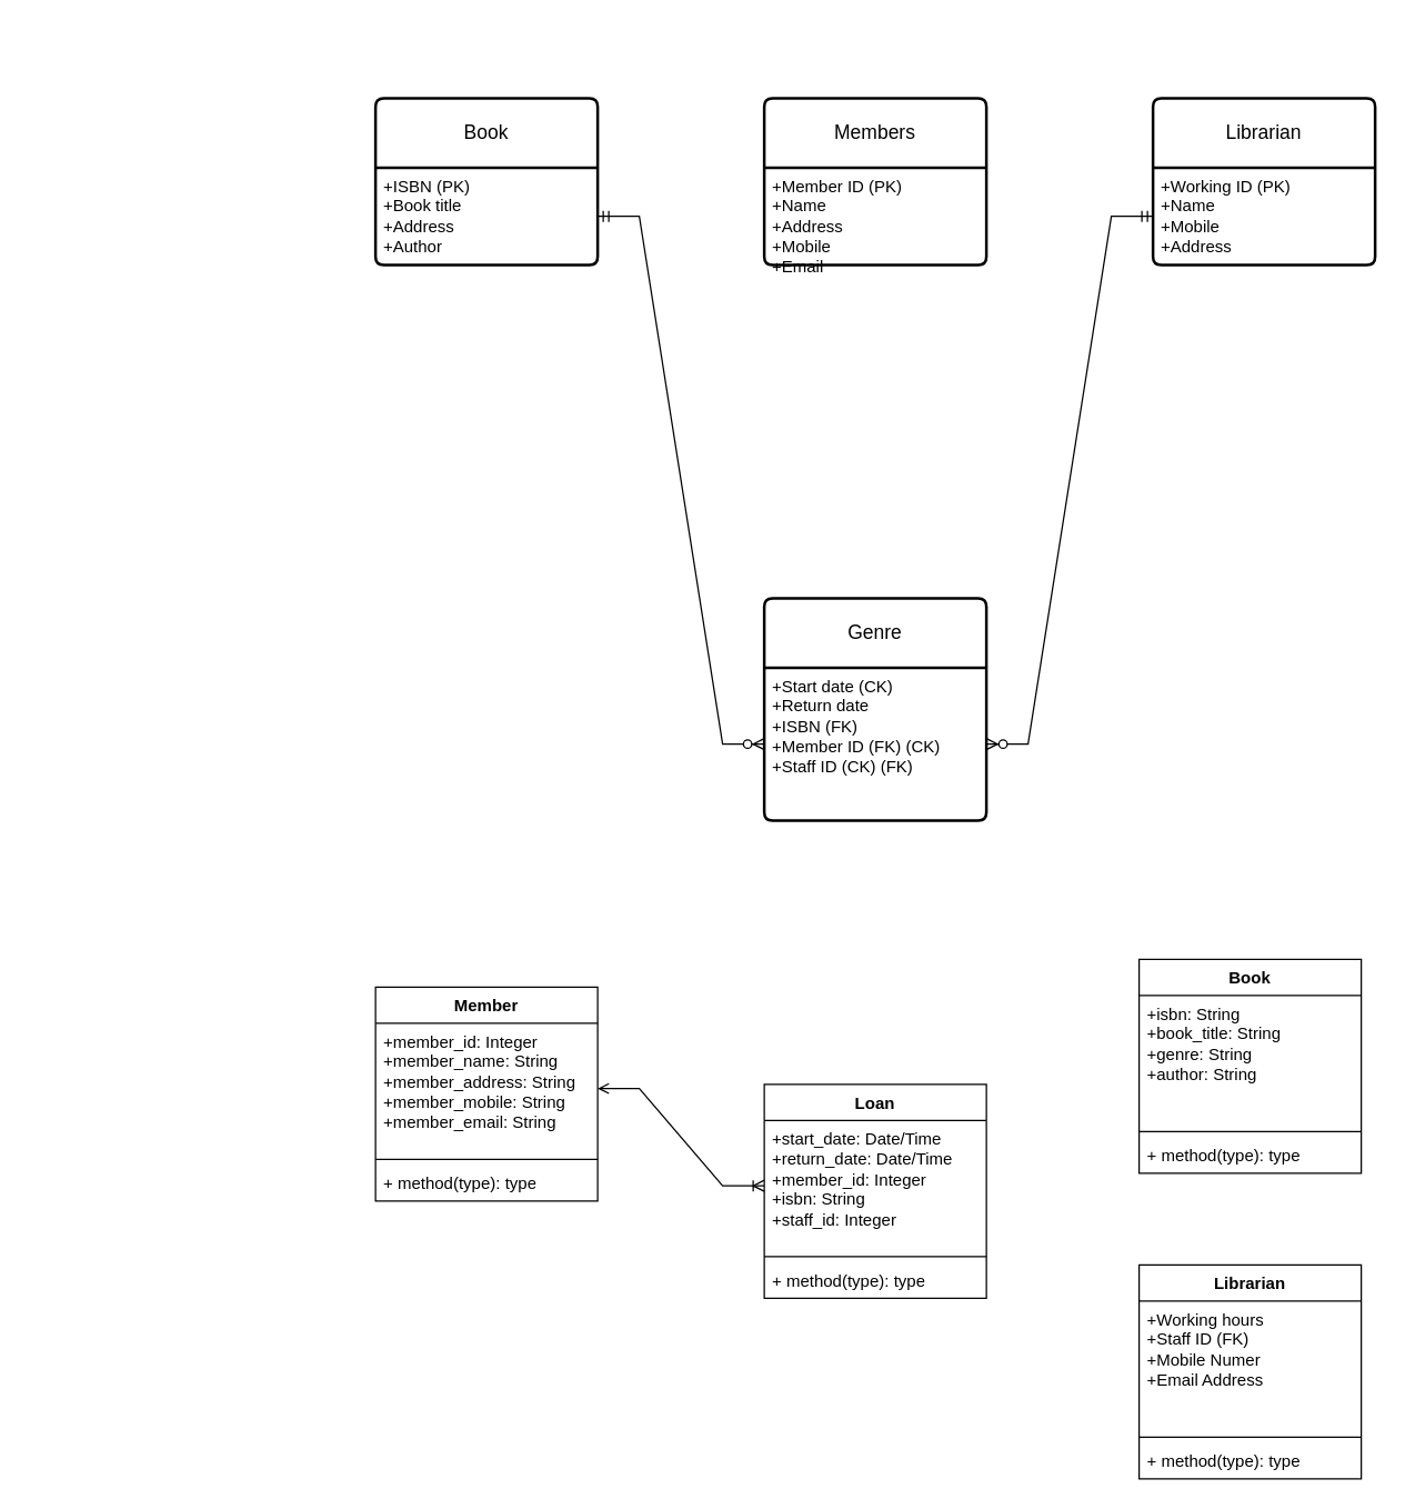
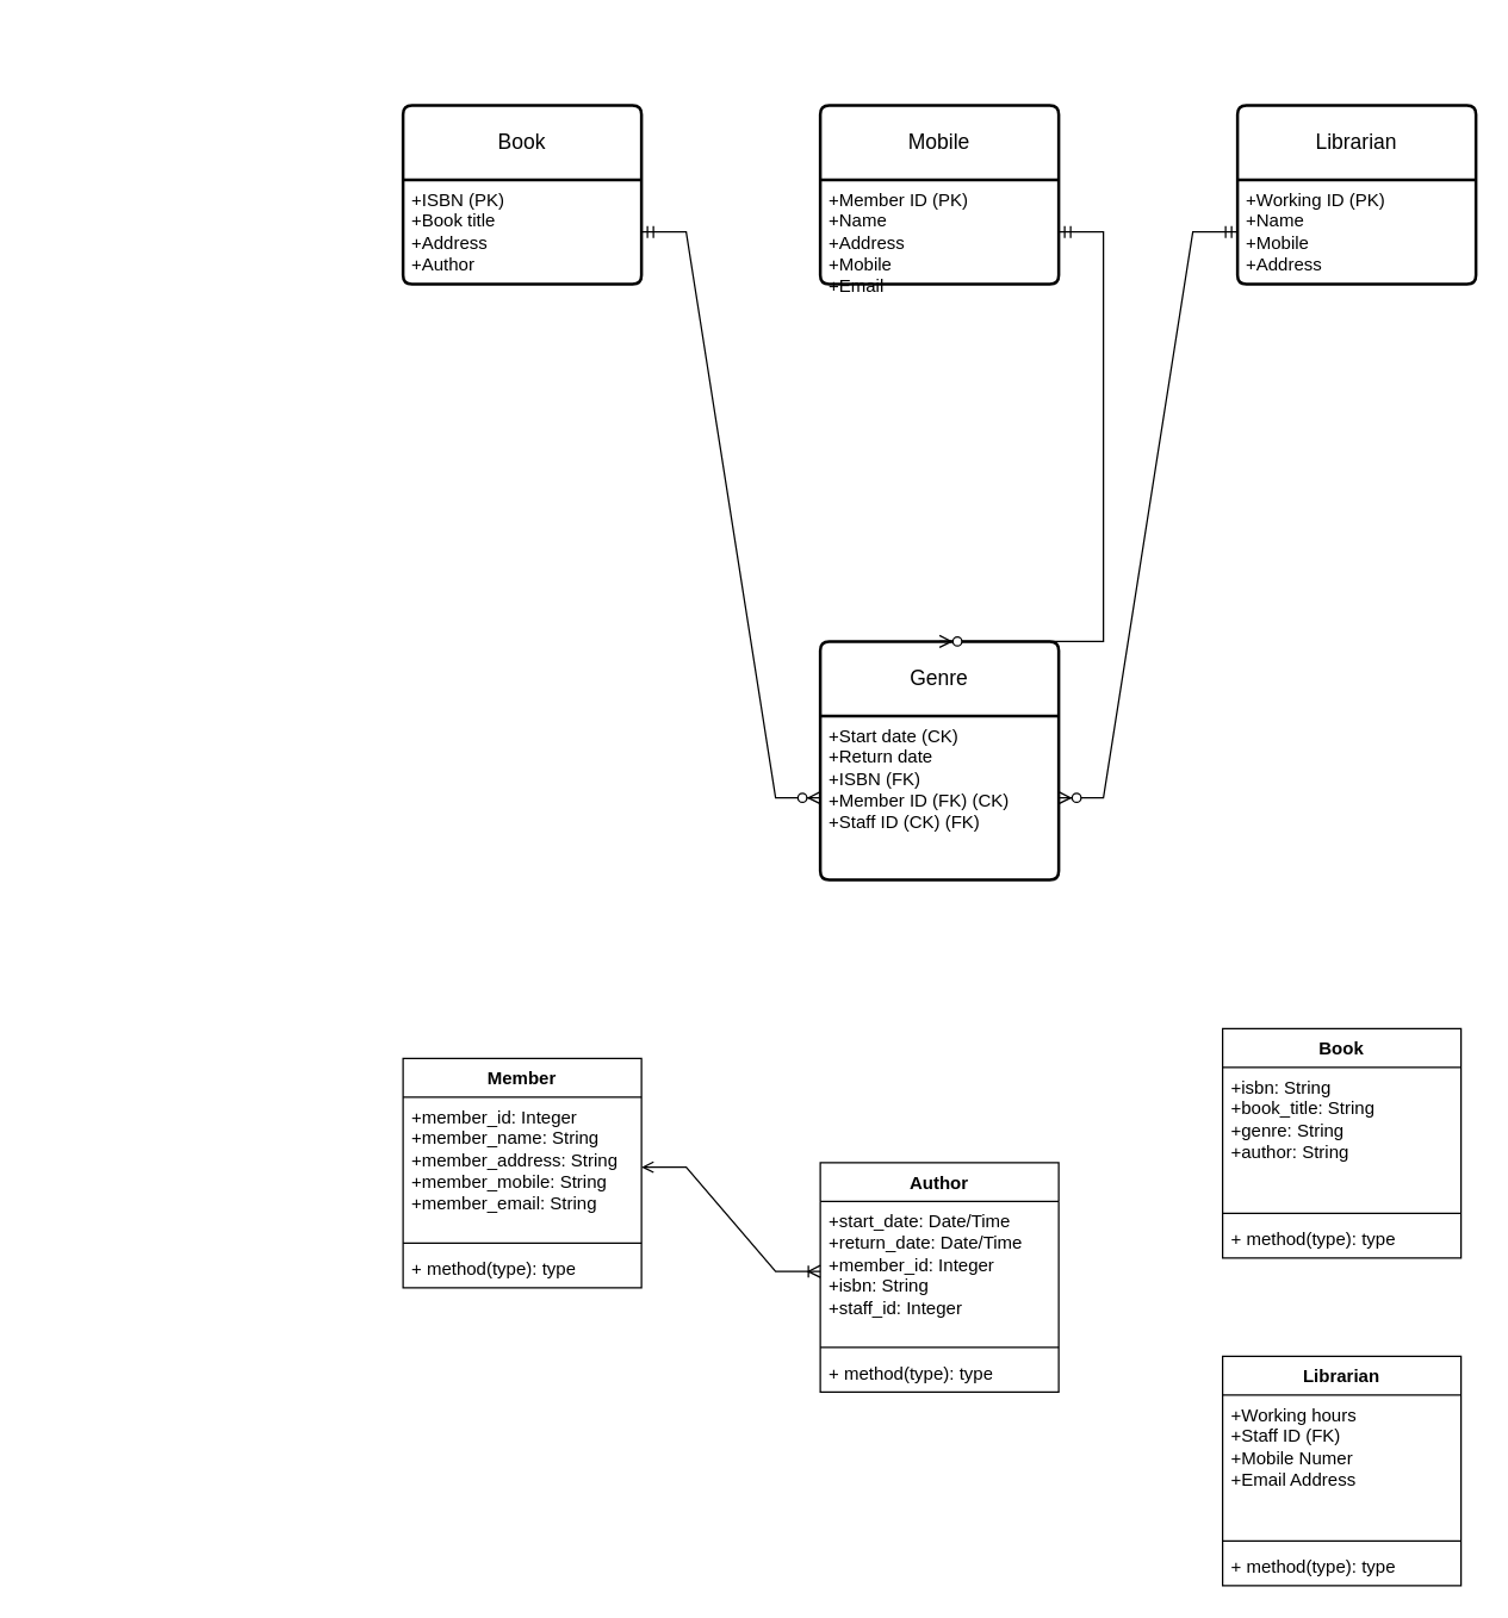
- <mxCell id="4" value="Members" style="swimlane;childLayout=stackLayout;horizontal=1;startSize=50;horizontalStack=0;rounded=1;fontSize=14;fontStyle=0;strokeWidth=2;resizeParent=0;resizeLast=1;shadow=0;dashed=0;align=center;arcSize=4;whiteSpace=wrap;html=1;" vertex="1" parent="1"><mxGeometry x="550" y="70" width="160" height="120" as="geometry" /></mxCell>
+ <mxCell id="4" value="Mobile" style="swimlane;childLayout=stackLayout;horizontal=1;startSize=50;horizontalStack=0;rounded=1;fontSize=14;fontStyle=0;strokeWidth=2;resizeParent=0;resizeLast=1;shadow=0;dashed=0;align=center;arcSize=4;whiteSpace=wrap;html=1;" vertex="1" parent="1"><mxGeometry x="550" y="70" width="160" height="120" as="geometry" /></mxCell>
+ <mxCell id="12" value="" style="edgeStyle=entityRelationEdgeStyle;fontSize=12;html=1;endArrow=ERzeroToMany;startArrow=ERmandOne;rounded=0;entryX=0.5;entryY=0;entryDx=0;entryDy=0;" edge="1" parent="1" source="5" target="6"><mxGeometry width="100" height="100" relative="1" as="geometry"><mxPoint x="630" y="191" as="sourcePoint" /><mxPoint x="820" y="200" as="targetPoint" /><Array as="points"><mxPoint x="219" y="30" /><mxPoint x="639" y="250" /><mxPoint x="479" y="240" /><mxPoint x="189" y="70" /></Array></mxGeometry></mxCell>
- <mxCell id="17" value="Loan" style="swimlane;fontStyle=1;align=center;verticalAlign=top;childLayout=stackLayout;horizontal=1;startSize=26;horizontalStack=0;resizeParent=1;resizeParentMax=0;resizeLast=0;collapsible=1;marginBottom=0;whiteSpace=wrap;html=1;" vertex="1" parent="1"><mxGeometry x="550" y="780" width="160" height="154" as="geometry" /></mxCell>
+ <mxCell id="17" value="Author" style="swimlane;fontStyle=1;align=center;verticalAlign=top;childLayout=stackLayout;horizontal=1;startSize=26;horizontalStack=0;resizeParent=1;resizeParentMax=0;resizeLast=0;collapsible=1;marginBottom=0;whiteSpace=wrap;html=1;" vertex="1" parent="1"><mxGeometry x="550" y="780" width="160" height="154" as="geometry" /></mxCell>
